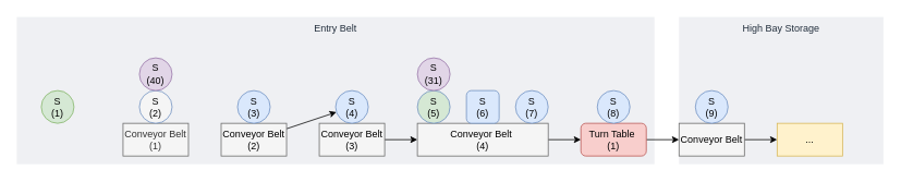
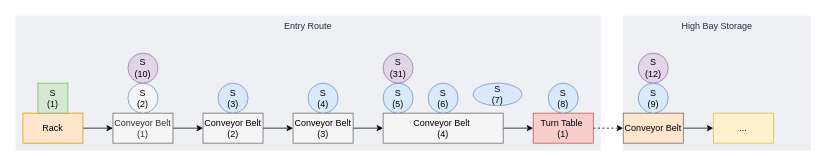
- <mxCell id="3" value="Entry Belt" style="fillColor=#EFF0F3;strokeColor=none;dashed=0;verticalAlign=top;fontStyle=0;fontColor=#232F3D;whiteSpace=wrap;html=1;" vertex="1" parent="1"><mxGeometry x="20" y="20" width="780" height="180" as="geometry" /></mxCell>
+ <mxCell id="3" value="Entry Route" style="fillColor=#EFF0F3;strokeColor=none;dashed=0;verticalAlign=top;fontStyle=0;fontColor=#232F3D;whiteSpace=wrap;html=1;" vertex="1" parent="1"><mxGeometry x="20" y="20" width="780" height="180" as="geometry" /></mxCell>
- <mxCell id="27" value="S&lt;div&gt;&lt;span style=&quot;background-color: transparent;&quot;&gt;(40)&lt;/span&gt;&lt;/div&gt;" style="ellipse;whiteSpace=wrap;html=1;aspect=fixed;fillColor=#e1d5e7;strokeColor=#9673a6;" vertex="1" parent="1"><mxGeometry x="170" y="70" width="40" height="40" as="geometry" /></mxCell>
+ <mxCell id="27" value="S&lt;div&gt;&lt;span style=&quot;background-color: transparent;&quot;&gt;(10)&lt;/span&gt;&lt;/div&gt;" style="ellipse;whiteSpace=wrap;html=1;aspect=fixed;fillColor=#e1d5e7;strokeColor=#9673a6;" vertex="1" parent="1"><mxGeometry x="170" y="70" width="40" height="40" as="geometry" /></mxCell>
+ <mxCell id="29" value="S&lt;div&gt;&lt;span style=&quot;background-color: transparent;&quot;&gt;(12)&lt;/span&gt;&lt;/div&gt;" style="ellipse;whiteSpace=wrap;html=1;aspect=fixed;fillColor=#e1d5e7;strokeColor=#9673a6;" vertex="1" parent="1"><mxGeometry x="850" y="70" width="40" height="40" as="geometry" /></mxCell>
- <mxCell id="26" value="S&lt;div&gt;&lt;span style=&quot;background-color: transparent;&quot;&gt;(1)&lt;/span&gt;&lt;/div&gt;" style="ellipse;whiteSpace=wrap;html=1;aspect=fixed;fillColor=#d5e8d4;strokeColor=#82b366;" parent="1" vertex="1"><mxGeometry x="50" y="110" width="40" height="40" as="geometry" /></mxCell>
+ <mxCell id="26" value="S&lt;div&gt;&lt;span style=&quot;background-color: transparent;&quot;&gt;(1)&lt;/span&gt;&lt;/div&gt;" style="whiteSpace=wrap;html=1;aspect=fixed;fillColor=#d5e8d4;strokeColor=#82b366;rounded=0;" parent="1" vertex="1"><mxGeometry x="50" y="110" width="40" height="40" as="geometry" /></mxCell>
- <mxCell id="21" value="S&lt;div&gt;(5)&lt;/div&gt;" style="ellipse;whiteSpace=wrap;html=1;aspect=fixed;fillColor=#d5e8d4;strokeColor=#6c8ebf;" parent="1" vertex="1"><mxGeometry x="510" y="110" width="40" height="40" as="geometry" /></mxCell>
+ <mxCell id="21" value="S&lt;div&gt;(5)&lt;/div&gt;" style="ellipse;whiteSpace=wrap;html=1;aspect=fixed;fillColor=#dae8fc;strokeColor=#6c8ebf;" parent="1" vertex="1"><mxGeometry x="510" y="110" width="40" height="40" as="geometry" /></mxCell>
- <mxCell id="23" value="S&lt;div&gt;(6)&lt;/div&gt;" style="whiteSpace=wrap;html=1;aspect=fixed;fillColor=#dae8fc;strokeColor=#6c8ebf;rounded=1;" parent="1" vertex="1"><mxGeometry x="570" y="110" width="40" height="40" as="geometry" /></mxCell>
+ <mxCell id="23" value="S&lt;div&gt;(6)&lt;/div&gt;" style="ellipse;whiteSpace=wrap;html=1;aspect=fixed;fillColor=#dae8fc;strokeColor=#6c8ebf;" parent="1" vertex="1"><mxGeometry x="570" y="110" width="40" height="40" as="geometry" /></mxCell>
- <mxCell id="22" value="S&lt;div&gt;(7)&lt;/div&gt;" style="ellipse;whiteSpace=wrap;html=1;aspect=fixed;fillColor=#dae8fc;strokeColor=#6c8ebf;" parent="1" vertex="1"><mxGeometry x="630" y="110" width="40" height="40" as="geometry" /></mxCell>
+ <mxCell id="22" value="S&lt;div&gt;(7)&lt;/div&gt;" style="ellipse;whiteSpace=wrap;html=1;aspect=fixed;fillColor=#dae8fc;strokeColor=#6c8ebf;" parent="1" vertex="1"><mxGeometry x="630" y="110" width="65" height="30" as="geometry" /></mxCell>
- <mxCell id="6" style="edgeStyle=none;html=1;" parent="1" source="7" target="20" edge="1"><mxGeometry relative="1" as="geometry" /></mxCell>
+ <mxCell id="6" style="edgeStyle=none;html=1;" parent="1" source="7" target="9" edge="1"><mxGeometry relative="1" as="geometry" /></mxCell>
+ <mxCell id="13" value="Rack" style="rounded=0;whiteSpace=wrap;html=1;fillColor=#ffe6cc;strokeColor=#d79b00;" parent="1" vertex="1"><mxGeometry x="30" y="150" width="80" height="40" as="geometry" /></mxCell>
+ <mxCell id="12" style="edgeStyle=none;html=1;entryX=0;entryY=0.5;entryDx=0;entryDy=0;" parent="1" source="13" target="5" edge="1"><mxGeometry relative="1" as="geometry" /></mxCell>
+ <mxCell id="4" style="edgeStyle=none;html=1;entryX=0;entryY=0.5;entryDx=0;entryDy=0;" parent="1" source="5" target="7" edge="1"><mxGeometry relative="1" as="geometry" /></mxCell>
- <mxCell id="15" value="&lt;span style=&quot;color: rgb(0, 0, 0);&quot;&gt;Turn Table&amp;nbsp;&lt;/span&gt;&lt;div&gt;&lt;span style=&quot;color: rgb(0, 0, 0);&quot;&gt;(1)&lt;/span&gt;&lt;/div&gt;" style="whiteSpace=wrap;html=1;fillColor=#f8cecc;strokeColor=#b85450;rounded=1;" parent="1" vertex="1"><mxGeometry x="710" y="150" width="80" height="40" as="geometry" /></mxCell>
+ <mxCell id="15" value="&lt;span style=&quot;color: rgb(0, 0, 0);&quot;&gt;Turn Table&amp;nbsp;&lt;/span&gt;&lt;div&gt;&lt;span style=&quot;color: rgb(0, 0, 0);&quot;&gt;(1)&lt;/span&gt;&lt;/div&gt;" style="rounded=0;whiteSpace=wrap;html=1;fillColor=#f8cecc;strokeColor=#b85450;" parent="1" vertex="1"><mxGeometry x="710" y="150" width="80" height="40" as="geometry" /></mxCell>
- <mxCell id="14" style="edgeStyle=none;html=1;" parent="1" source="15" target="17" edge="1"><mxGeometry relative="1" as="geometry"><mxPoint x="820" y="170" as="targetPoint" /></mxGeometry></mxCell>
+ <mxCell id="14" style="edgeStyle=none;html=1;dashed=1;" parent="1" source="15" target="17" edge="1"><mxGeometry relative="1" as="geometry"><mxPoint x="820" y="170" as="targetPoint" /></mxGeometry></mxCell>
- <mxCell id="17" value="&lt;span style=&quot;color: rgb(0, 0, 0);&quot;&gt;Conveyor Belt&lt;/span&gt;" style="rounded=0;whiteSpace=wrap;html=1;fillColor=#f5f5f5;fontColor=#333333;strokeColor=#666666;" parent="1" vertex="1"><mxGeometry x="830" y="150" width="80" height="40" as="geometry" /></mxCell>
+ <mxCell id="17" value="&lt;span style=&quot;color: rgb(0, 0, 0);&quot;&gt;Conveyor Belt&lt;/span&gt;" style="rounded=0;whiteSpace=wrap;html=1;fillColor=#ffe6cc;fontColor=#333333;strokeColor=#666666;" parent="1" vertex="1"><mxGeometry x="830" y="150" width="80" height="40" as="geometry" /></mxCell>
